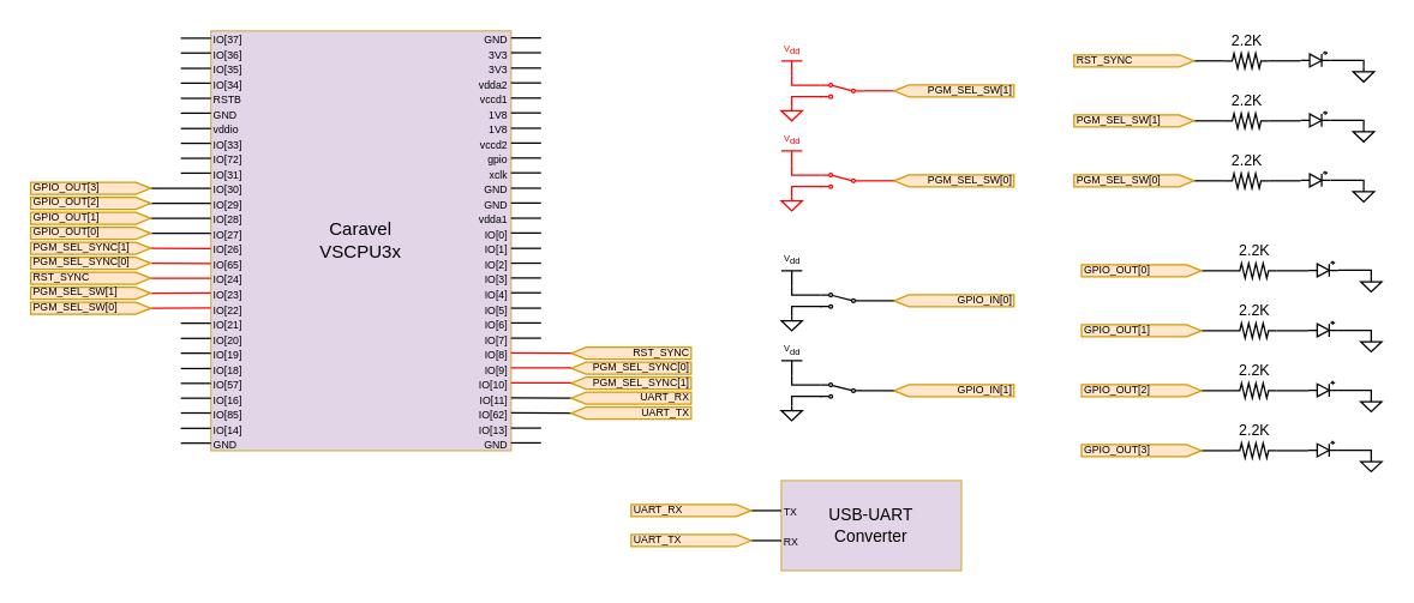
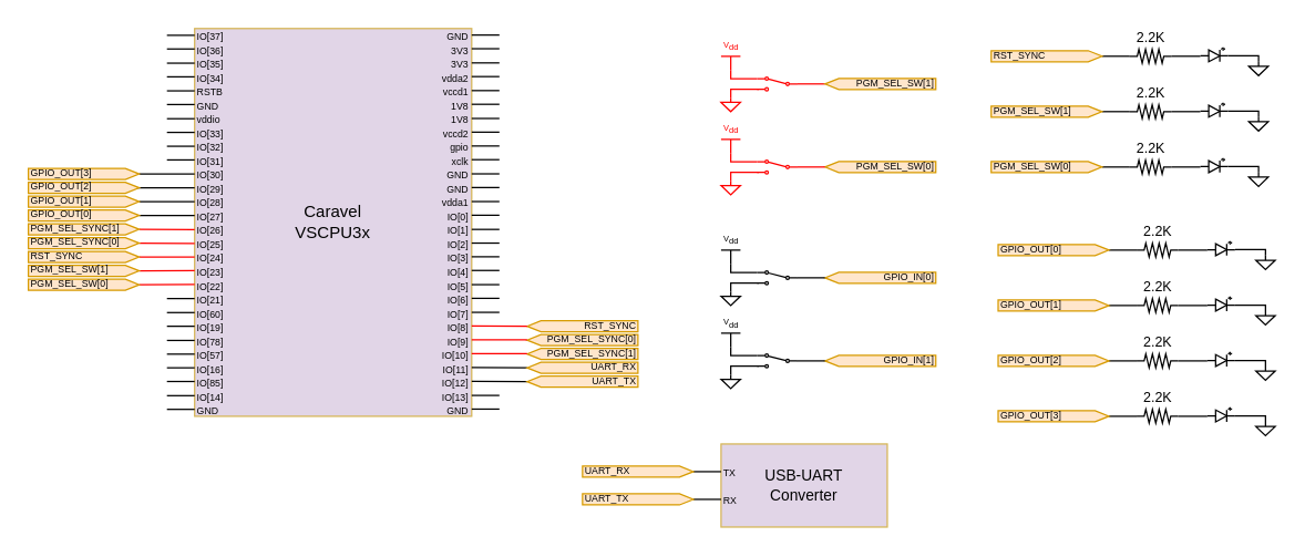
- <mxCell id="12" value="&lt;font style=&quot;font-size: 7px;&quot;&gt;IO[72]&lt;/font&gt;" style="text;html=1;strokeColor=none;fillColor=none;align=left;verticalAlign=middle;whiteSpace=wrap;rounded=0;" parent="1" vertex="1"><mxGeometry x="140" y="100" width="40" height="10" as="geometry" /></mxCell>
+ <mxCell id="12" value="&lt;font style=&quot;font-size: 7px;&quot;&gt;IO[32]&lt;/font&gt;" style="text;html=1;strokeColor=none;fillColor=none;align=left;verticalAlign=middle;whiteSpace=wrap;rounded=0;" parent="1" vertex="1"><mxGeometry x="140" y="100" width="40" height="10" as="geometry" /></mxCell>
- <mxCell id="19" value="&lt;font style=&quot;font-size: 7px;&quot;&gt;IO[65]&lt;/font&gt;" style="text;html=1;strokeColor=none;fillColor=none;align=left;verticalAlign=middle;whiteSpace=wrap;rounded=0;" parent="1" vertex="1"><mxGeometry x="140" y="170" width="40" height="10" as="geometry" /></mxCell>
+ <mxCell id="19" value="&lt;font style=&quot;font-size: 7px;&quot;&gt;IO[25]&lt;/font&gt;" style="text;html=1;strokeColor=none;fillColor=none;align=left;verticalAlign=middle;whiteSpace=wrap;rounded=0;" parent="1" vertex="1"><mxGeometry x="140" y="170" width="40" height="10" as="geometry" /></mxCell>
- <mxCell id="24" value="&lt;font style=&quot;font-size: 7px;&quot;&gt;IO[20]&lt;/font&gt;" style="text;html=1;strokeColor=none;fillColor=none;align=left;verticalAlign=middle;whiteSpace=wrap;rounded=0;" parent="1" vertex="1"><mxGeometry x="140" y="220" width="40" height="10" as="geometry" /></mxCell>
+ <mxCell id="24" value="&lt;font style=&quot;font-size: 7px;&quot;&gt;IO[60]&lt;/font&gt;" style="text;html=1;strokeColor=none;fillColor=none;align=left;verticalAlign=middle;whiteSpace=wrap;rounded=0;" parent="1" vertex="1"><mxGeometry x="140" y="220" width="40" height="10" as="geometry" /></mxCell>
- <mxCell id="26" value="&lt;font style=&quot;font-size: 7px;&quot;&gt;IO[18]&lt;/font&gt;" style="text;html=1;strokeColor=none;fillColor=none;align=left;verticalAlign=middle;whiteSpace=wrap;rounded=0;" parent="1" vertex="1"><mxGeometry x="140" y="240" width="40" height="10" as="geometry" /></mxCell>
+ <mxCell id="26" value="&lt;font style=&quot;font-size: 7px;&quot;&gt;IO[78]&lt;/font&gt;" style="text;html=1;strokeColor=none;fillColor=none;align=left;verticalAlign=middle;whiteSpace=wrap;rounded=0;" parent="1" vertex="1"><mxGeometry x="140" y="240" width="40" height="10" as="geometry" /></mxCell>
- <mxCell id="53" value="&lt;font style=&quot;font-size: 7px;&quot;&gt;IO[62]&lt;/font&gt;" style="text;html=1;strokeColor=none;fillColor=none;align=right;verticalAlign=middle;whiteSpace=wrap;rounded=0;" parent="1" vertex="1"><mxGeometry x="300" y="270" width="40" height="10" as="geometry" /></mxCell>
+ <mxCell id="53" value="&lt;font style=&quot;font-size: 7px;&quot;&gt;IO[12]&lt;/font&gt;" style="text;html=1;strokeColor=none;fillColor=none;align=right;verticalAlign=middle;whiteSpace=wrap;rounded=0;" parent="1" vertex="1"><mxGeometry x="300" y="270" width="40" height="10" as="geometry" /></mxCell>
